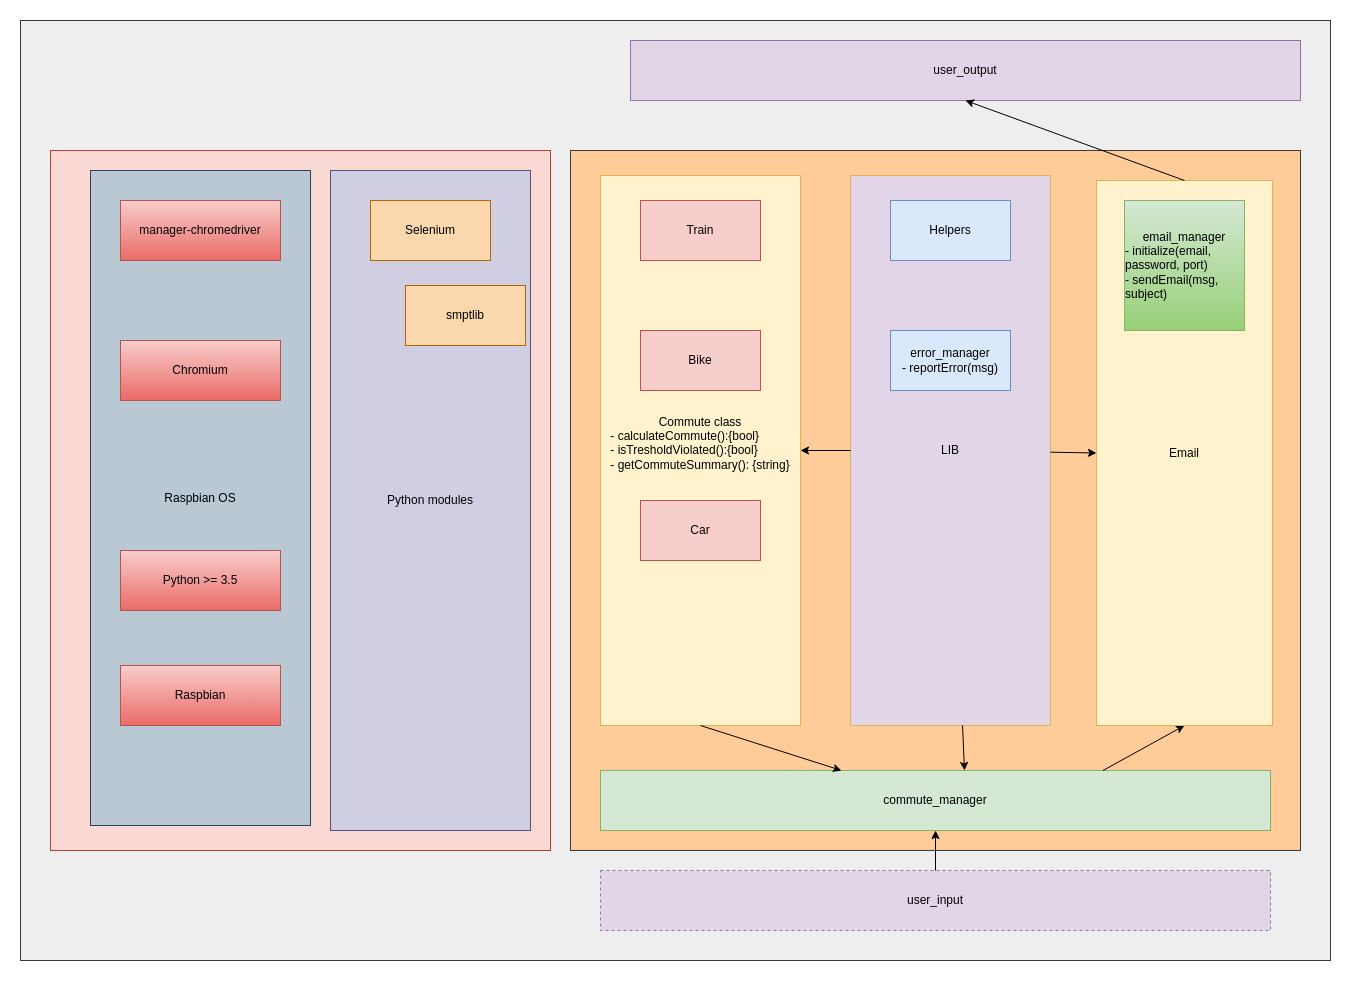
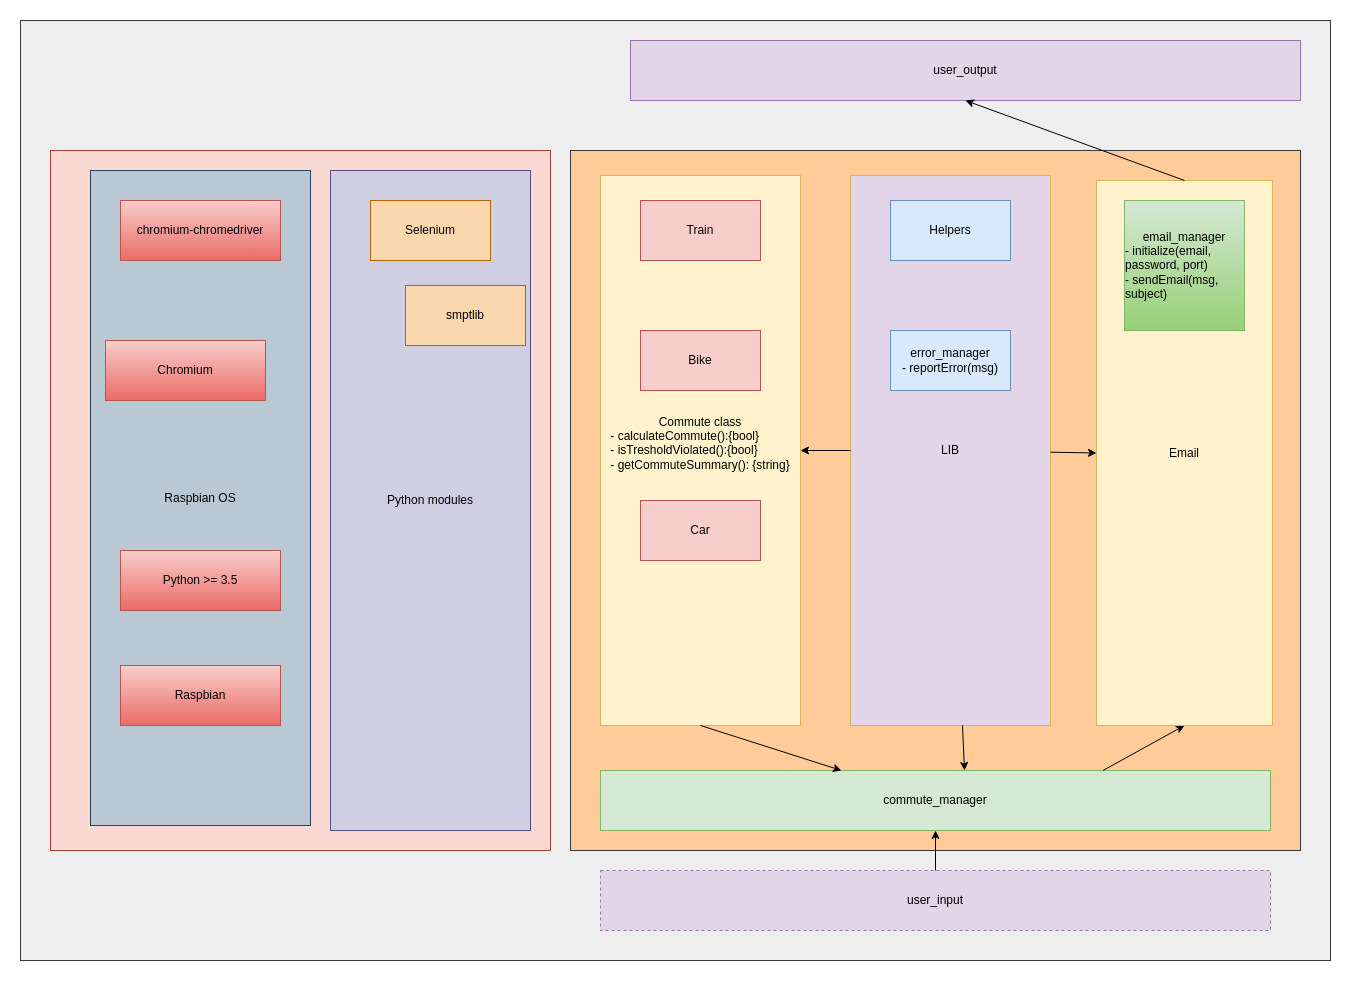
- <mxCell id="22" value="manager-chromedriver" style="rounded=0;whiteSpace=wrap;html=1;fillColor=#f8cecc;strokeColor=#b85450;gradientColor=#ea6b66;" vertex="1" parent="1"><mxGeometry x="120" y="200" width="160" height="60" as="geometry" /></mxCell>
+ <mxCell id="22" value="chromium-chromedriver" style="rounded=0;whiteSpace=wrap;html=1;fillColor=#f8cecc;strokeColor=#b85450;gradientColor=#ea6b66;" vertex="1" parent="1"><mxGeometry x="120" y="200" width="160" height="60" as="geometry" /></mxCell>
- <mxCell id="31" value="Chromium" style="rounded=0;whiteSpace=wrap;html=1;fillColor=#f8cecc;gradientColor=#ea6b66;strokeColor=#b85450;" vertex="1" parent="1"><mxGeometry x="120" y="340" width="160" height="60" as="geometry" /></mxCell>
+ <mxCell id="31" value="Chromium" style="rounded=0;whiteSpace=wrap;html=1;fillColor=#f8cecc;gradientColor=#ea6b66;strokeColor=#b85450;" vertex="1" parent="1"><mxGeometry x="105" y="340" width="160" height="60" as="geometry" /></mxCell>
